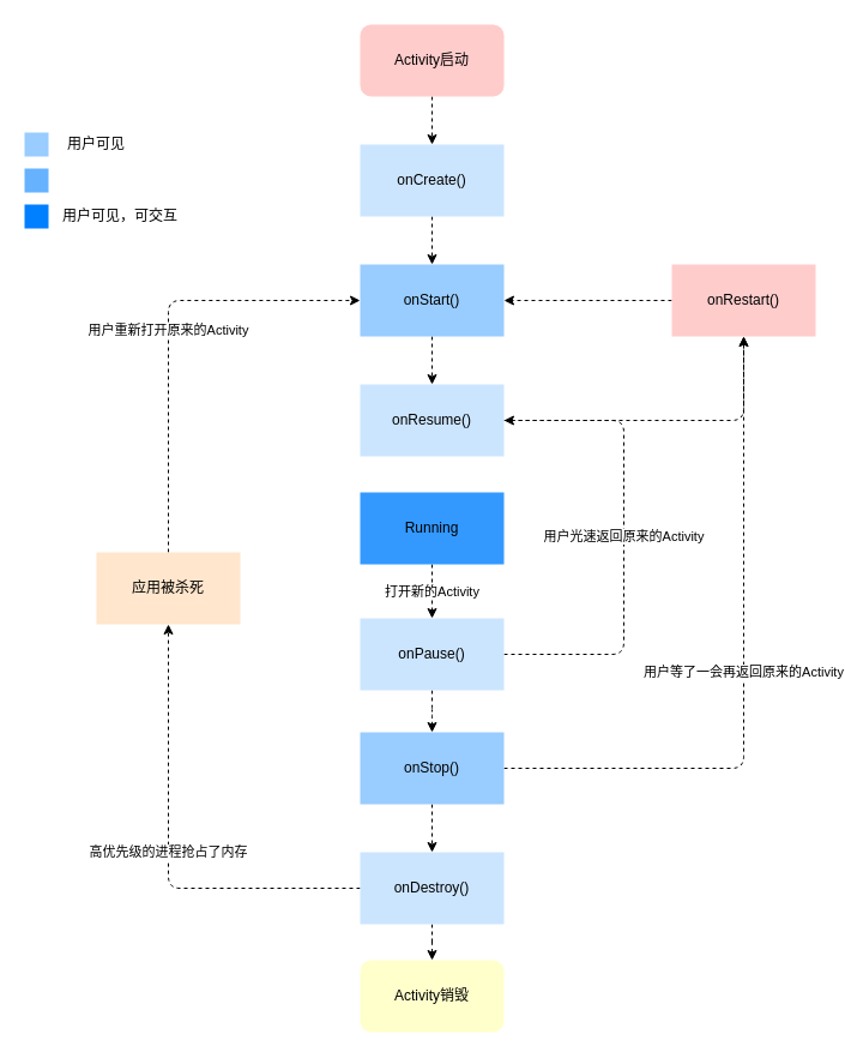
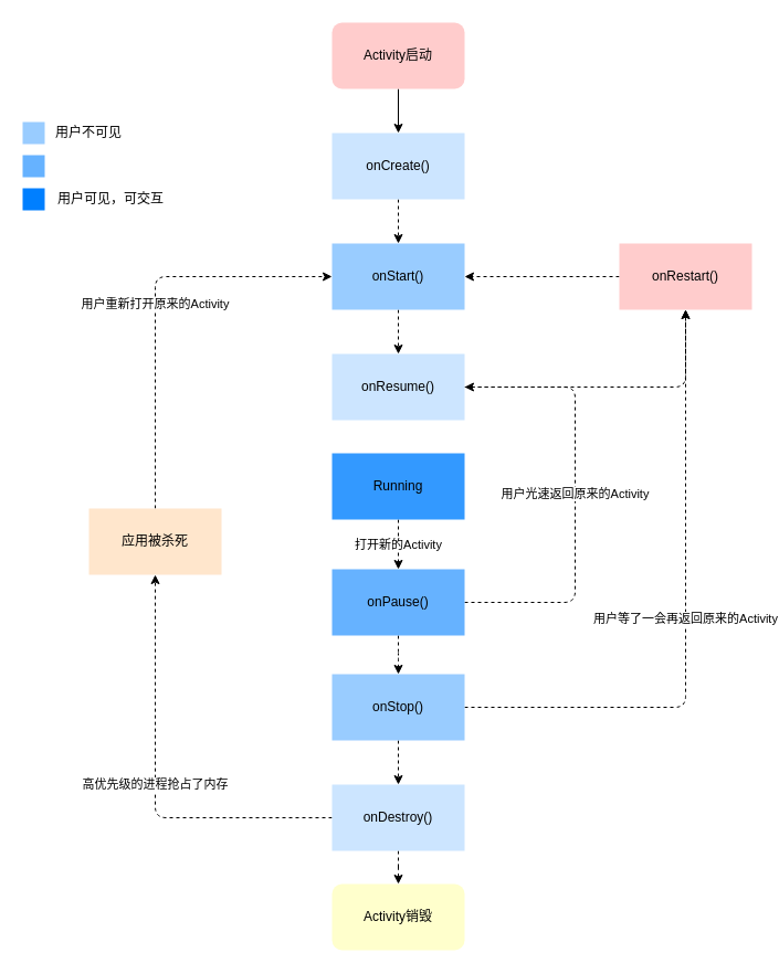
- <mxCell id="2" style="edgeStyle=orthogonalEdgeStyle;rounded=0;orthogonalLoop=1;jettySize=auto;html=1;entryX=0.5;entryY=0;entryDx=0;entryDy=0;labelBorderColor=none;dashed=1;" edge="1" parent="1" source="3" target="5"><mxGeometry relative="1" as="geometry" /></mxCell>
+ <mxCell id="2" style="edgeStyle=orthogonalEdgeStyle;rounded=0;orthogonalLoop=1;jettySize=auto;html=1;entryX=0.5;entryY=0;entryDx=0;entryDy=0;labelBorderColor=none;" edge="1" parent="1" source="3" target="5"><mxGeometry relative="1" as="geometry" /></mxCell>
- <mxCell id="30" value="用户可见" style="text;html=1;strokeColor=none;fillColor=none;align=center;verticalAlign=middle;whiteSpace=wrap;rounded=0;" vertex="1" parent="1"><mxGeometry x="40" y="110" width="80" height="20" as="geometry" /></mxCell>
+ <mxCell id="30" value="用户不可见" style="text;html=1;strokeColor=none;fillColor=none;align=center;verticalAlign=middle;whiteSpace=wrap;rounded=0;" vertex="1" parent="1"><mxGeometry x="40" y="110" width="80" height="20" as="geometry" /></mxCell>
- <mxCell id="15" value="onPause()" style="rounded=0;whiteSpace=wrap;html=1;fillColor=#cce5ff;labelBorderColor=none;strokeColor=none;" vertex="1" parent="1"><mxGeometry x="300" y="515" width="120" height="60" as="geometry" /></mxCell>
+ <mxCell id="15" value="onPause()" style="rounded=0;whiteSpace=wrap;html=1;fillColor=#66B2FF;labelBorderColor=none;strokeColor=none;" vertex="1" parent="1"><mxGeometry x="300" y="515" width="120" height="60" as="geometry" /></mxCell>
